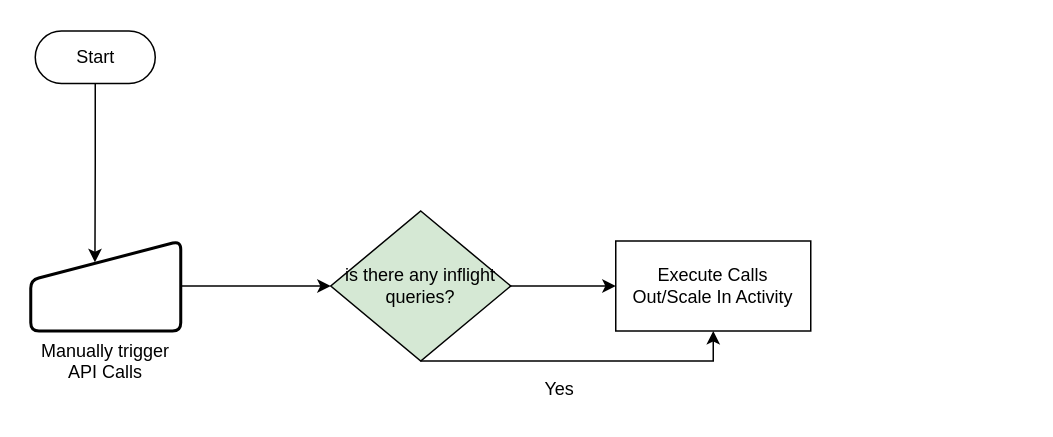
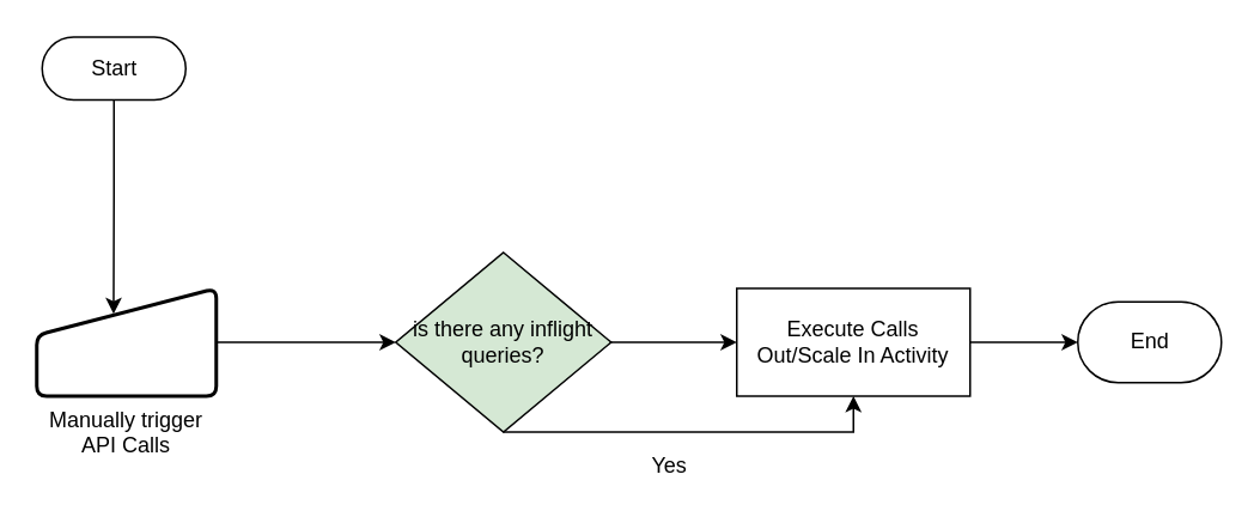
+ <mxCell id="4" style="edgeStyle=orthogonalEdgeStyle;rounded=0;orthogonalLoop=1;jettySize=auto;html=1;entryX=0;entryY=0.5;entryDx=0;entryDy=0;entryPerimeter=0;" edge="1" parent="1" source="5" target="9"><mxGeometry relative="1" as="geometry" /></mxCell>
+ <mxCell id="9" value="End" style="html=1;dashed=0;whitespace=wrap;shape=mxgraph.dfd.start" vertex="1" parent="1"><mxGeometry x="600" y="167.5" width="80" height="45" as="geometry" /></mxCell>
